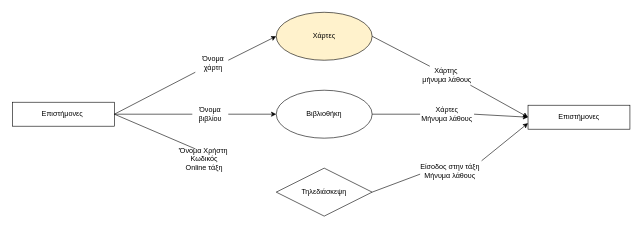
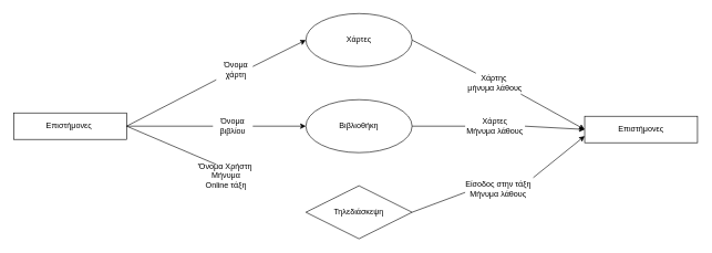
- <mxCell id="3" value="Χάρτες" style="ellipse;whiteSpace=wrap;html=1;align=center;fillColor=#fff2cc;" vertex="1" parent="1"><mxGeometry x="460" y="20" width="160" height="80" as="geometry" /></mxCell>
+ <mxCell id="3" value="Χάρτες" style="ellipse;whiteSpace=wrap;html=1;align=center;" vertex="1" parent="1"><mxGeometry x="460" y="20" width="160" height="80" as="geometry" /></mxCell>
- <mxCell id="13" value="'Όνομα Χρήστη&amp;nbsp;&lt;br&gt;Κωδικός&lt;br&gt;Online τάξη" style="text;html=1;strokeColor=none;fillColor=none;align=center;verticalAlign=middle;whiteSpace=wrap;rounded=0;" vertex="1" parent="1"><mxGeometry x="295" y="250" width="90" height="30" as="geometry" /></mxCell>
+ <mxCell id="13" value="'Όνομα Χρήστη&amp;nbsp;&lt;br&gt;Μήνυμα&lt;br&gt;Online τάξη" style="text;html=1;strokeColor=none;fillColor=none;align=center;verticalAlign=middle;whiteSpace=wrap;rounded=0;" vertex="1" parent="1"><mxGeometry x="295" y="250" width="90" height="30" as="geometry" /></mxCell>
